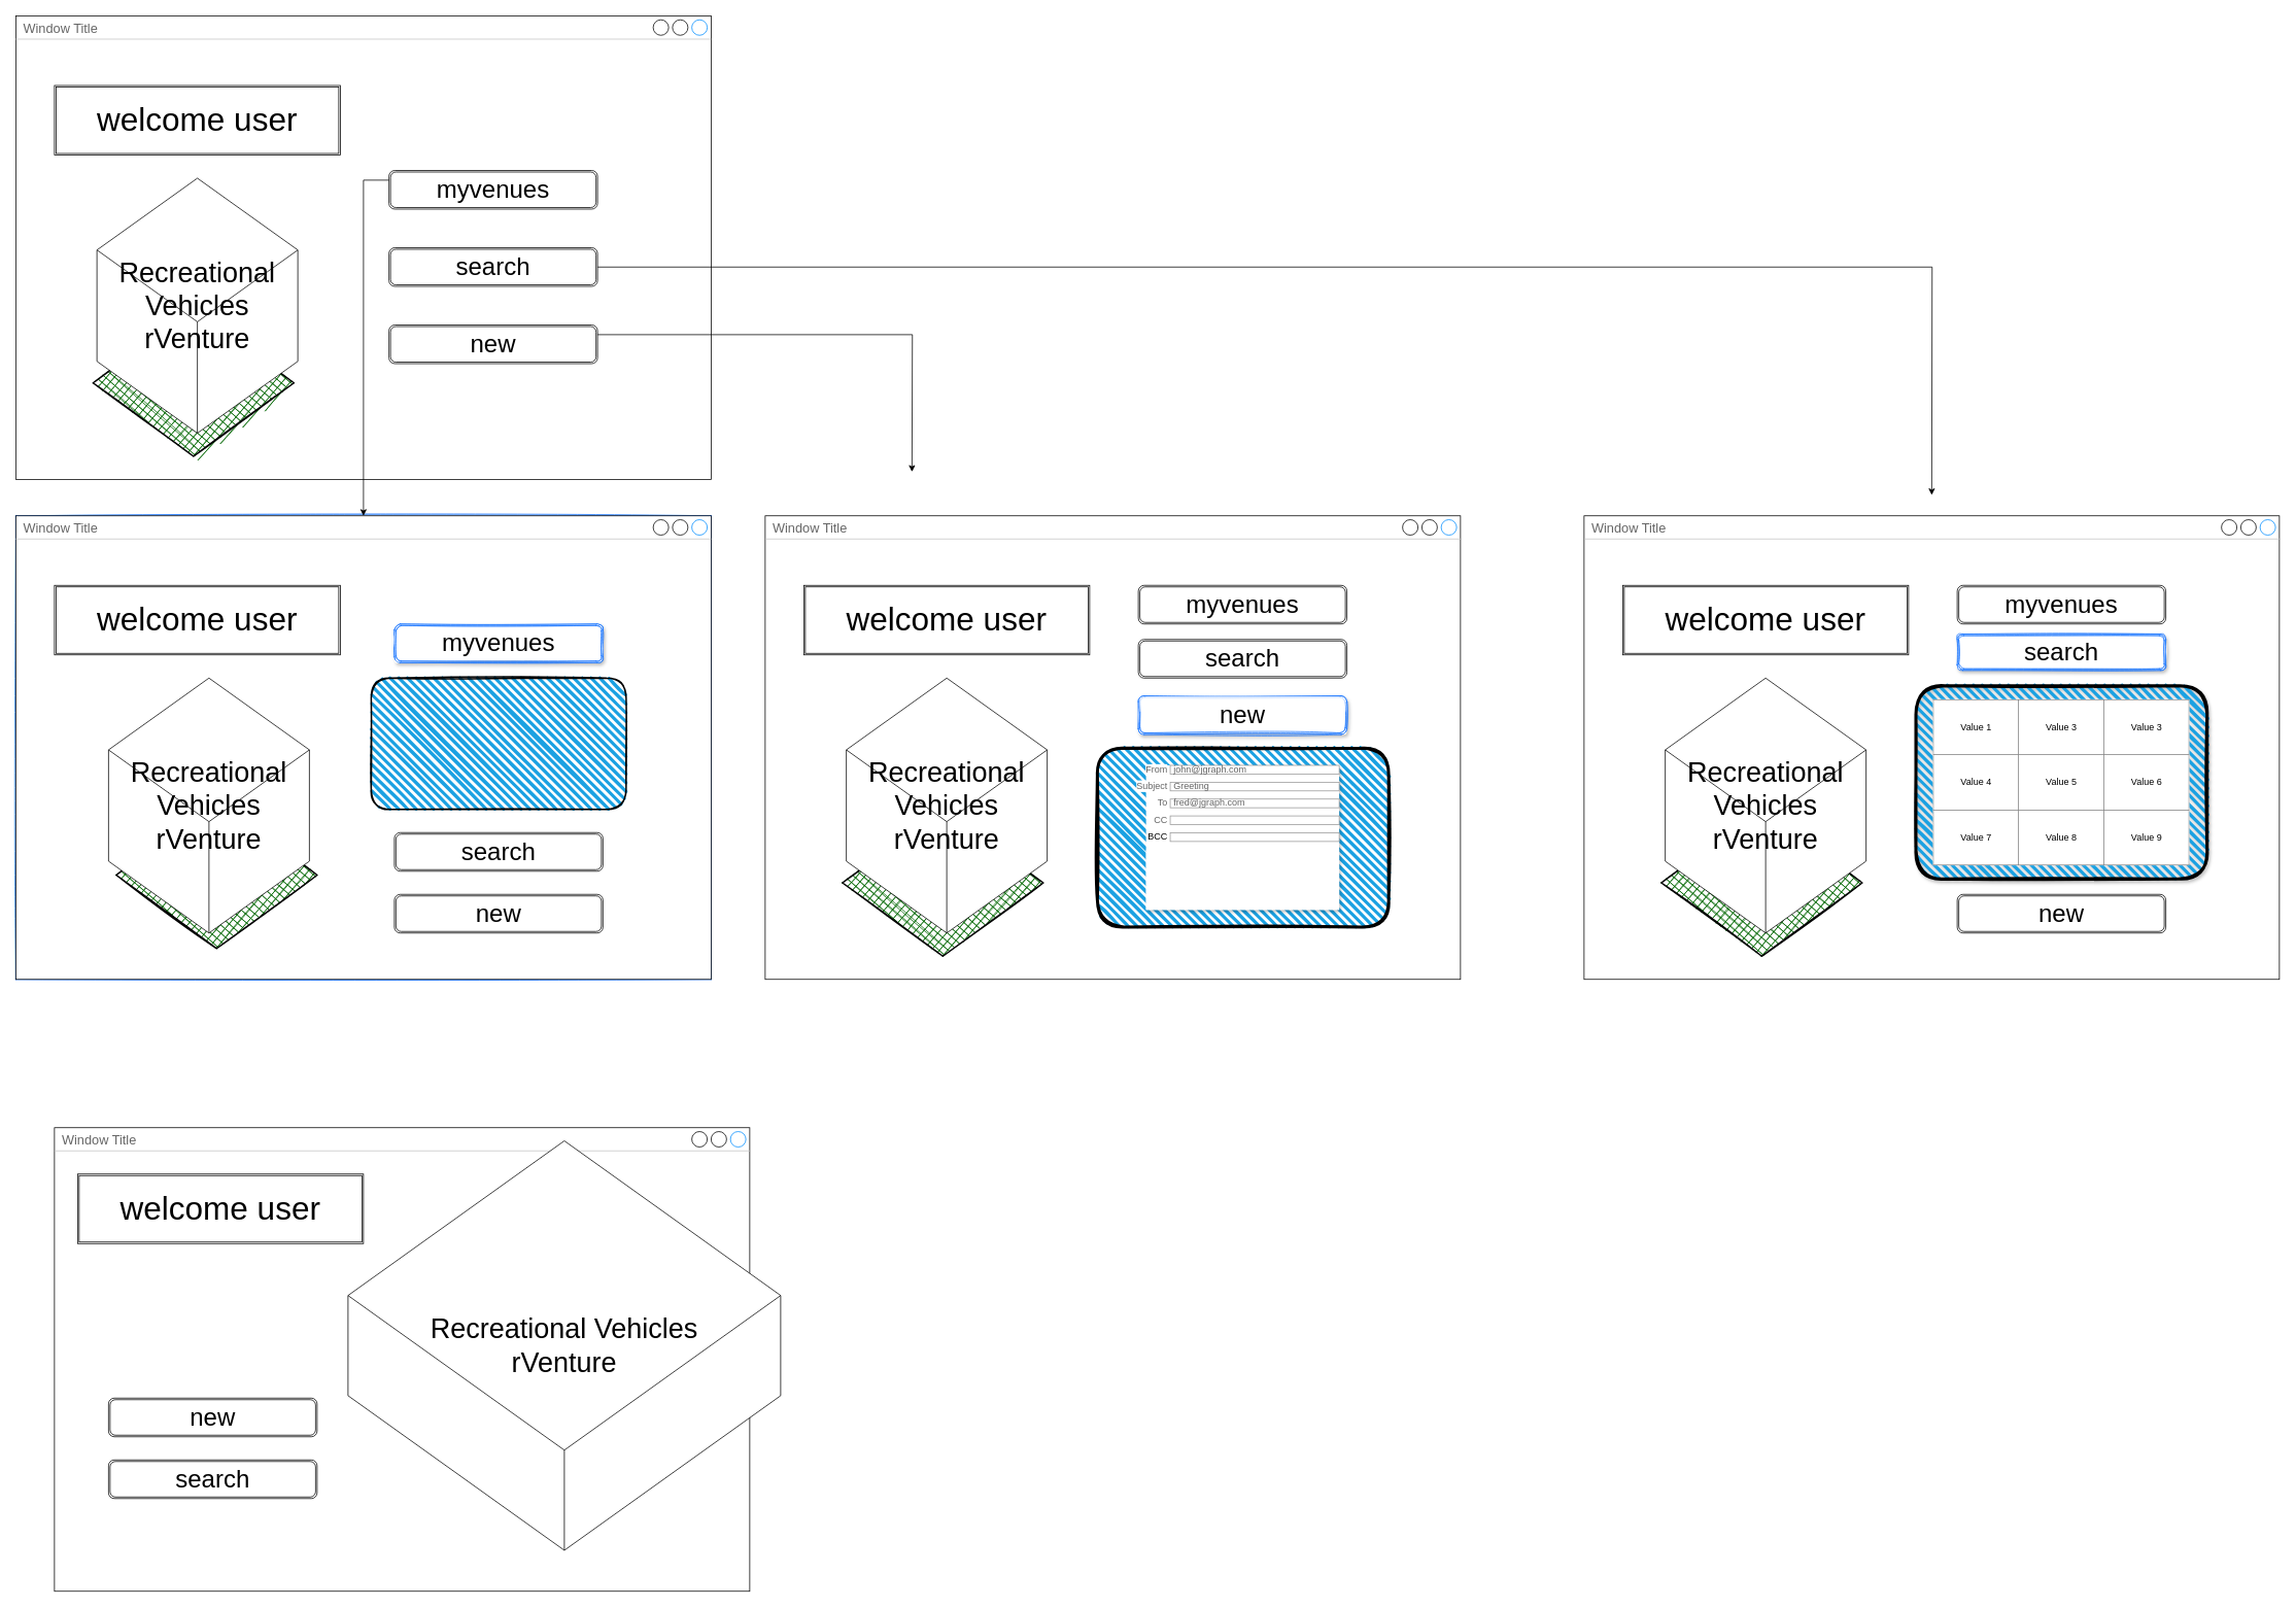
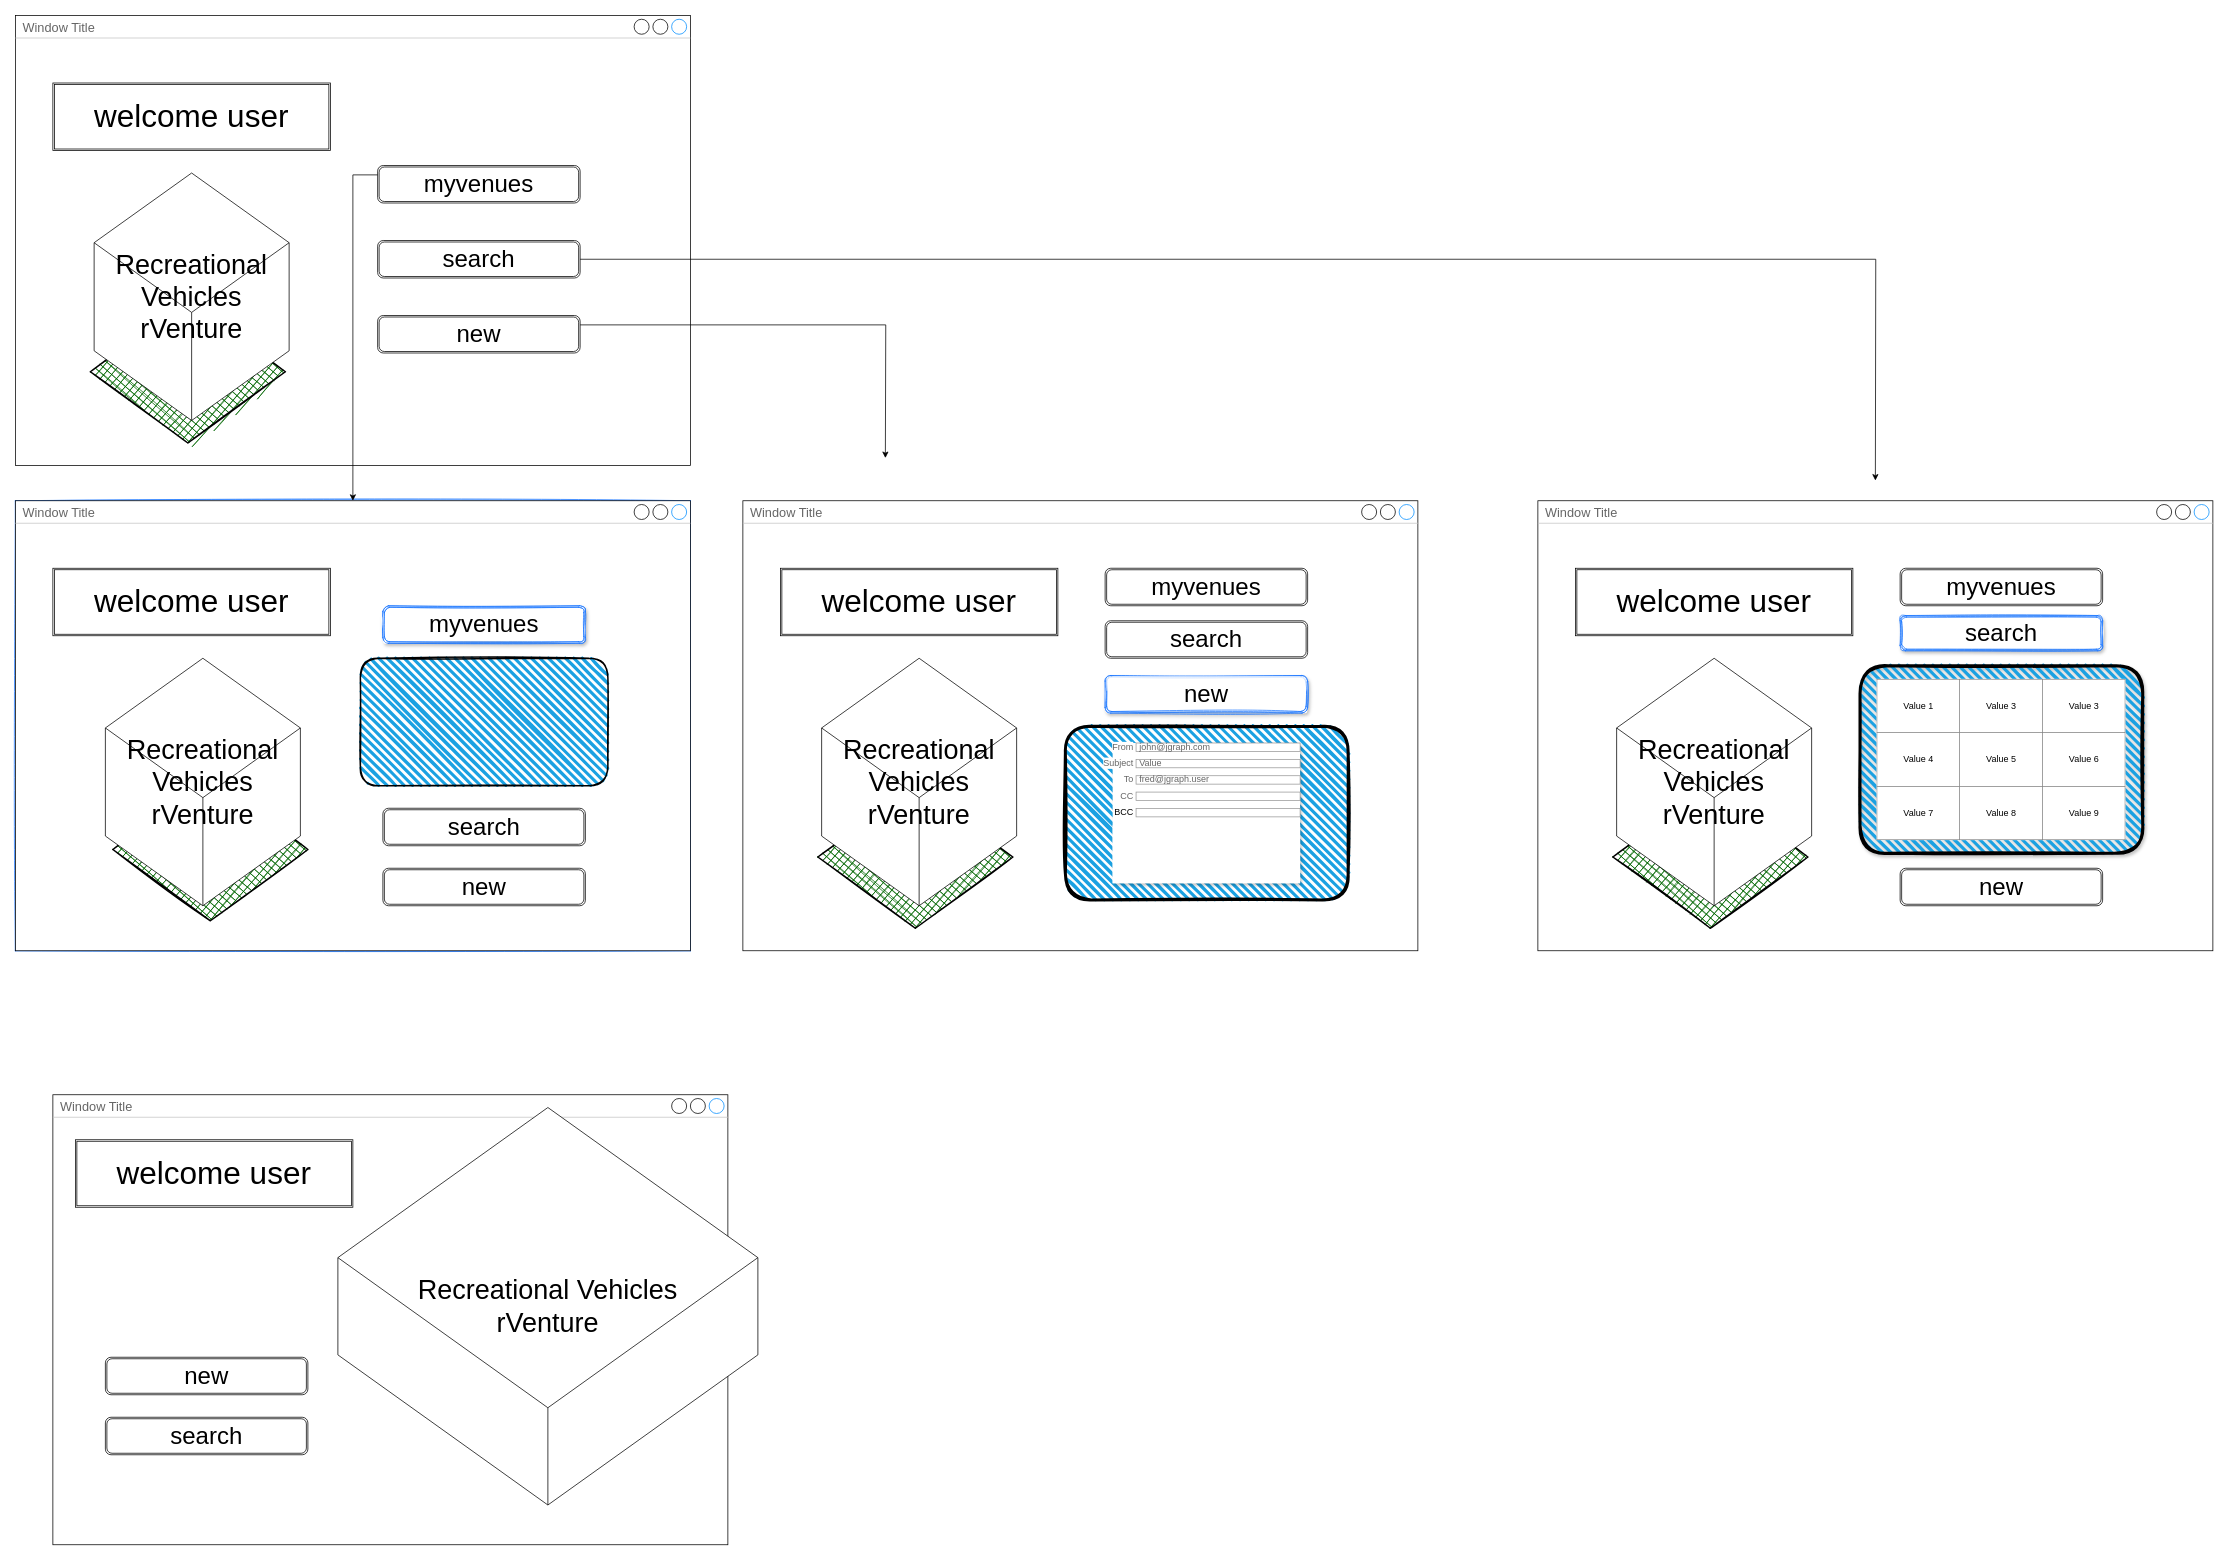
- <mxCell id="39" value="Greeting" style="strokeWidth=1;shadow=0;dashed=0;align=center;html=1;shape=mxgraph.mockup.forms.rrect;fillColor=#ffffff;rSize=0;fontColor=#666666;align=left;spacingLeft=3;strokeColor=#999999;" vertex="1" parent="35"><mxGeometry x="31.25" y="21.817" width="218.75" height="11.22" as="geometry" /></mxCell>
+ <mxCell id="39" value="Value" style="strokeWidth=1;shadow=0;dashed=0;align=center;html=1;shape=mxgraph.mockup.forms.rrect;fillColor=#ffffff;rSize=0;fontColor=#666666;align=left;spacingLeft=3;strokeColor=#999999;" vertex="1" parent="35"><mxGeometry x="31.25" y="21.817" width="218.75" height="11.22" as="geometry" /></mxCell>
- <mxCell id="41" value="fred@jgraph.com" style="strokeWidth=1;shadow=0;dashed=0;align=center;html=1;shape=mxgraph.mockup.forms.rrect;fillColor=#ffffff;rSize=0;fontColor=#666666;align=left;spacingLeft=3;strokeColor=#999999;" vertex="1" parent="35"><mxGeometry x="31.25" y="43.633" width="218.75" height="11.22" as="geometry" /></mxCell>
+ <mxCell id="41" value="fred@jgraph.user" style="strokeWidth=1;shadow=0;dashed=0;align=center;html=1;shape=mxgraph.mockup.forms.rrect;fillColor=#ffffff;rSize=0;fontColor=#666666;align=left;spacingLeft=3;strokeColor=#999999;" vertex="1" parent="35"><mxGeometry x="31.25" y="43.633" width="218.75" height="11.22" as="geometry" /></mxCell>
